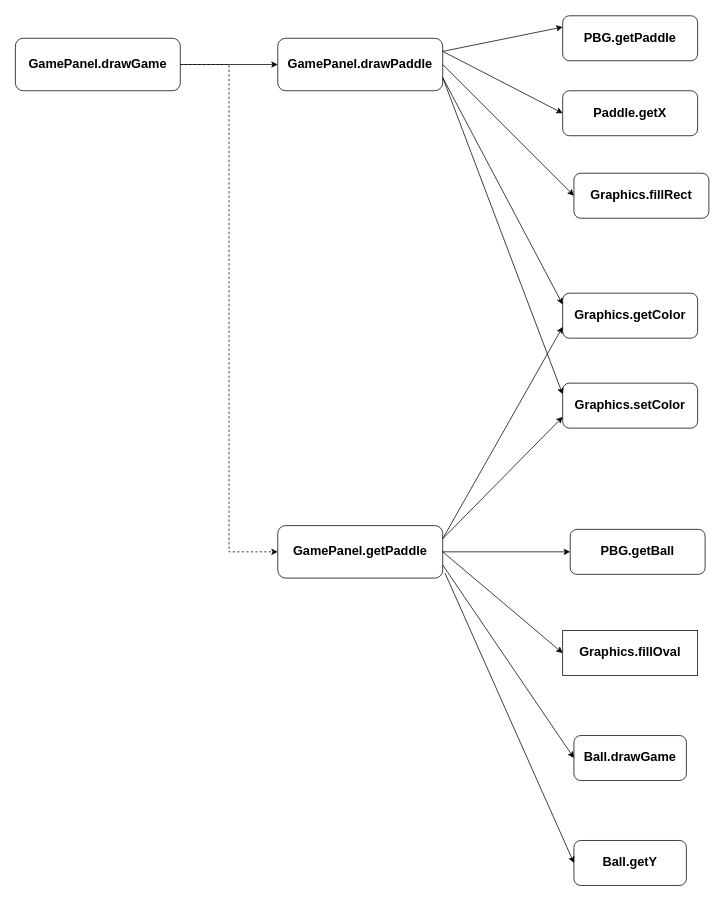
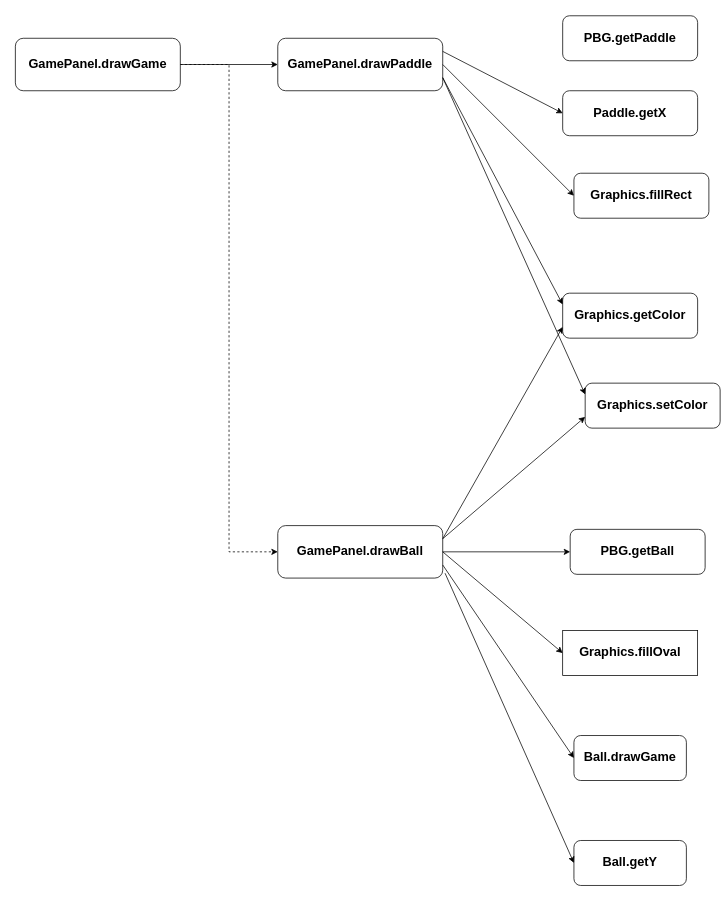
- <mxCell id="15" value="" style="endArrow=classic;html=1;rounded=0;exitX=1;exitY=0.25;exitDx=0;exitDy=0;entryX=0;entryY=0.25;entryDx=0;entryDy=0;" edge="1" parent="1" source="4" target="5"><mxGeometry width="50" height="50" relative="1" as="geometry"><mxPoint x="530" y="230" as="sourcePoint" /><mxPoint x="660" y="365" as="targetPoint" /></mxGeometry></mxCell>
- <mxCell id="7" value="&lt;font size=&quot;1&quot; style=&quot;&quot;&gt;&lt;b style=&quot;font-size: 17px;&quot;&gt;Graphics.setColor&lt;br&gt;&lt;/b&gt;&lt;/font&gt;" style="rounded=1;whiteSpace=wrap;html=1;" vertex="1" parent="1"><mxGeometry x="750" y="510" width="180" height="60" as="geometry" /></mxCell>
+ <mxCell id="7" value="&lt;font size=&quot;1&quot; style=&quot;&quot;&gt;&lt;b style=&quot;font-size: 17px;&quot;&gt;Graphics.setColor&lt;br&gt;&lt;/b&gt;&lt;/font&gt;" style="rounded=1;whiteSpace=wrap;html=1;" vertex="1" parent="1"><mxGeometry x="780" y="510" width="180" height="60" as="geometry" /></mxCell>
- <mxCell id="10" value="&lt;font style=&quot;font-size: 17px;&quot;&gt;&lt;b&gt;GamePanel.getPaddle&lt;br&gt;&lt;/b&gt;&lt;/font&gt;" style="rounded=1;whiteSpace=wrap;html=1;" vertex="1" parent="1"><mxGeometry x="370" y="700" width="220" height="70" as="geometry" /></mxCell>
+ <mxCell id="10" value="&lt;font style=&quot;font-size: 17px;&quot;&gt;&lt;b&gt;GamePanel.drawBall&lt;br&gt;&lt;/b&gt;&lt;/font&gt;" style="rounded=1;whiteSpace=wrap;html=1;" vertex="1" parent="1"><mxGeometry x="370" y="700" width="220" height="70" as="geometry" /></mxCell>
